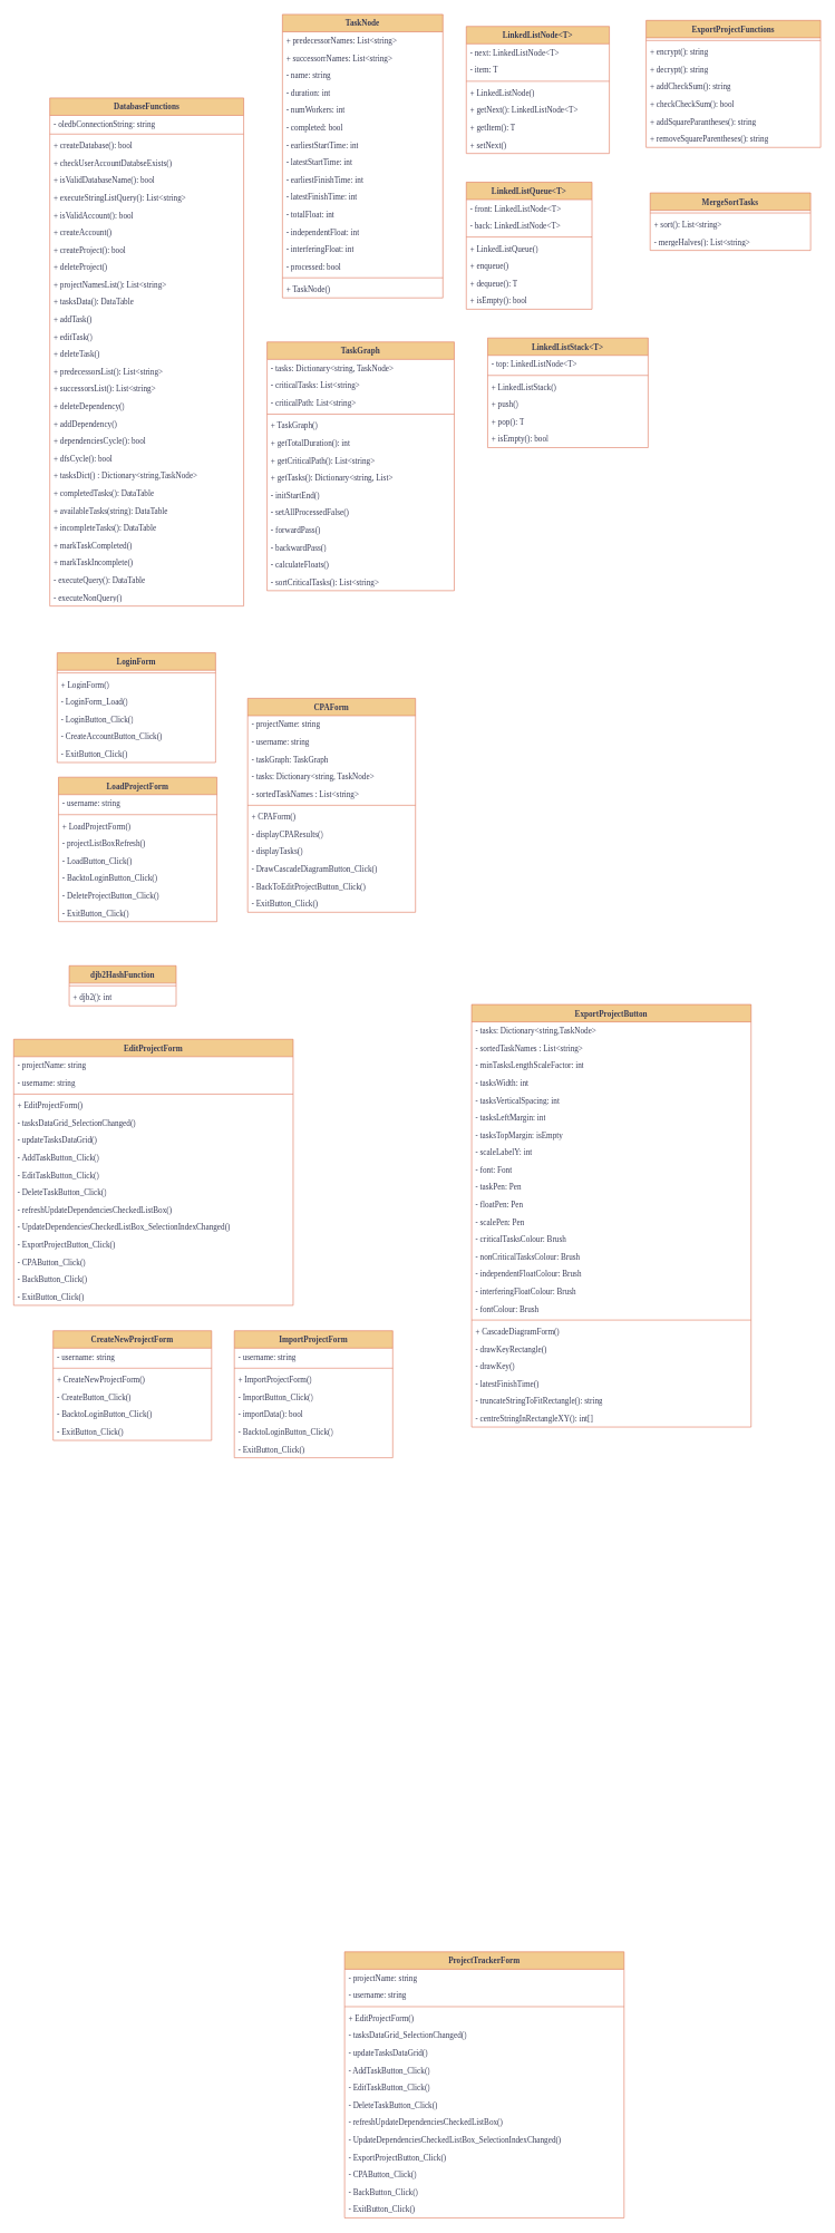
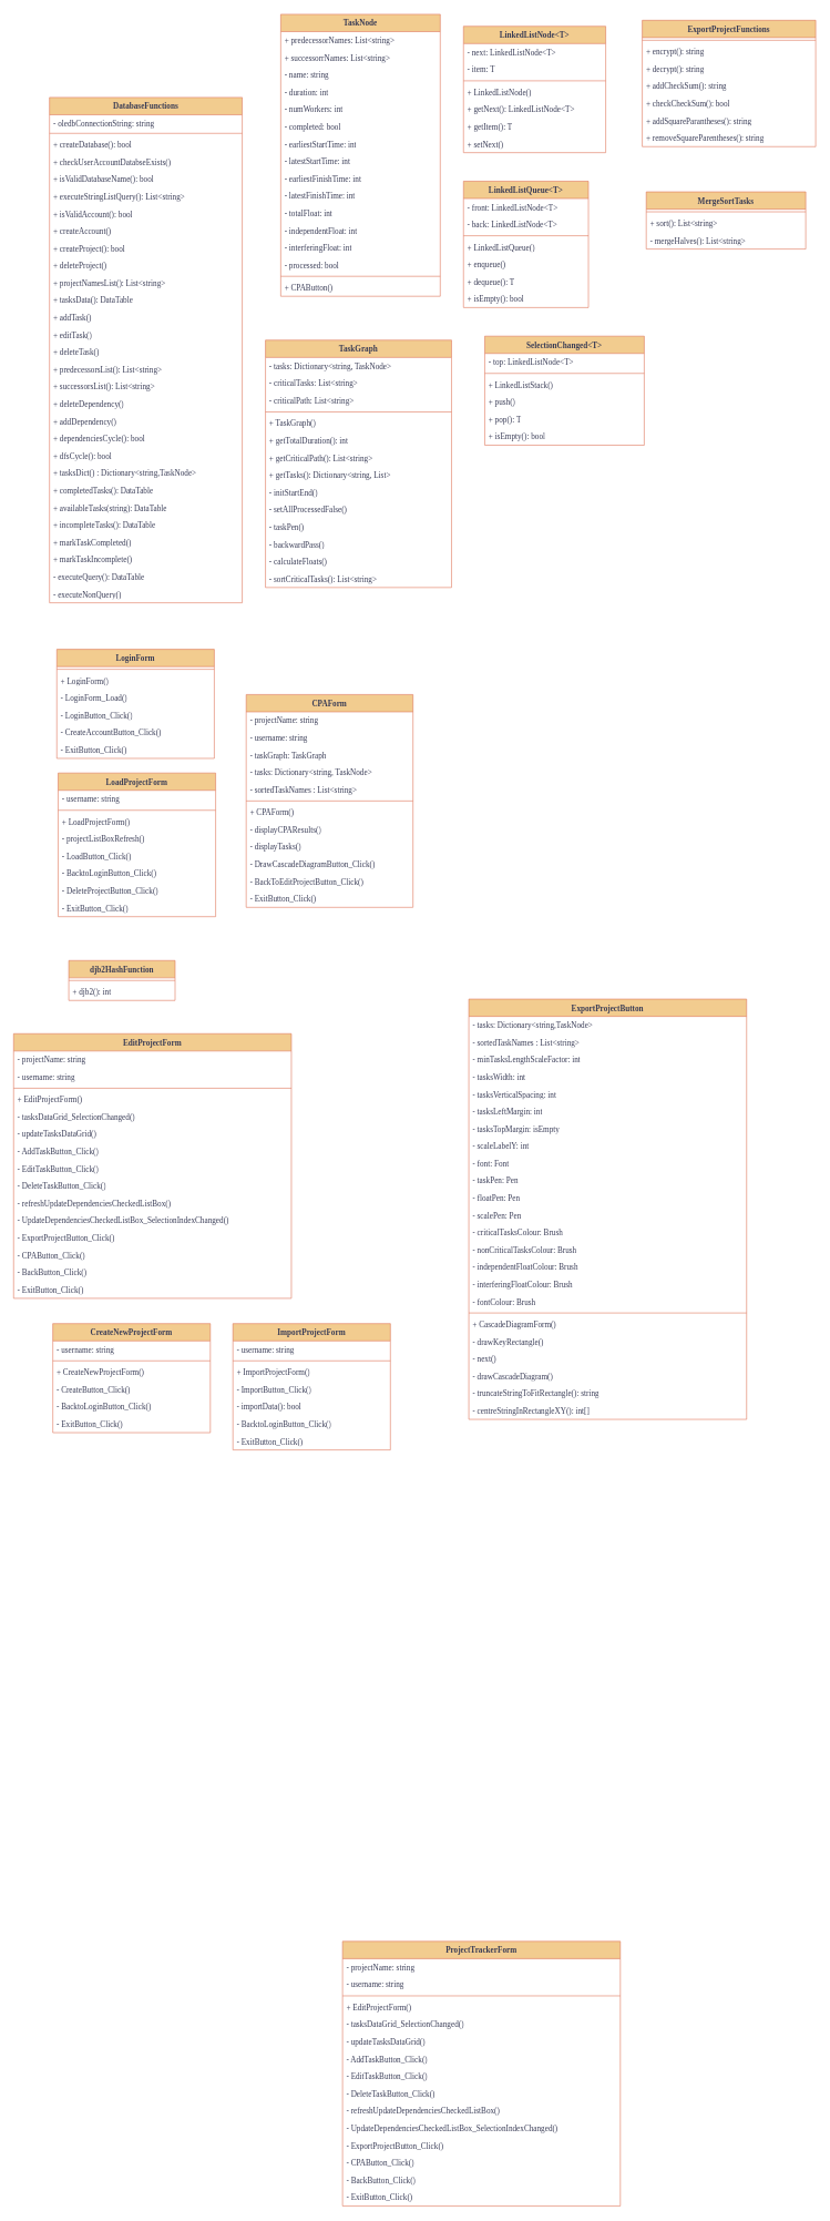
- <mxCell id="66" value="+ TaskNode()" style="text;strokeColor=none;fillColor=none;align=left;verticalAlign=top;spacingLeft=4;spacingRight=4;overflow=hidden;rotatable=0;points=[[0,0.5],[1,0.5]];portConstraint=eastwest;whiteSpace=wrap;html=1;fontColor=#393C56;fontFamily=Verdana;labelBackgroundColor=none;" parent="50" vertex="1"><mxGeometry y="398" width="240" height="26" as="geometry" /></mxCell>
+ <mxCell id="66" value="+ CPAButton()" style="text;strokeColor=none;fillColor=none;align=left;verticalAlign=top;spacingLeft=4;spacingRight=4;overflow=hidden;rotatable=0;points=[[0,0.5],[1,0.5]];portConstraint=eastwest;whiteSpace=wrap;html=1;fontColor=#393C56;fontFamily=Verdana;labelBackgroundColor=none;" parent="50" vertex="1"><mxGeometry y="398" width="240" height="26" as="geometry" /></mxCell>
- <mxCell id="135" value="LinkedListStack&amp;lt;T&amp;gt;" style="swimlane;fontStyle=1;align=center;verticalAlign=top;childLayout=stackLayout;horizontal=1;startSize=26;horizontalStack=0;resizeParent=1;resizeParentMax=0;resizeLast=0;collapsible=1;marginBottom=0;whiteSpace=wrap;html=1;strokeColor=#E07A5F;fontColor=#393C56;fillColor=#F2CC8F;fontFamily=Verdana;labelBackgroundColor=none;" vertex="1" parent="1"><mxGeometry x="729" y="504" width="240" height="164" as="geometry" /></mxCell>
+ <mxCell id="135" value="SelectionChanged&amp;lt;T&amp;gt;" style="swimlane;fontStyle=1;align=center;verticalAlign=top;childLayout=stackLayout;horizontal=1;startSize=26;horizontalStack=0;resizeParent=1;resizeParentMax=0;resizeLast=0;collapsible=1;marginBottom=0;whiteSpace=wrap;html=1;strokeColor=#E07A5F;fontColor=#393C56;fillColor=#F2CC8F;fontFamily=Verdana;labelBackgroundColor=none;" vertex="1" parent="1"><mxGeometry x="729" y="504" width="240" height="164" as="geometry" /></mxCell>
- <mxCell id="46" value="- forwardPass()" style="text;strokeColor=none;fillColor=none;align=left;verticalAlign=top;spacingLeft=4;spacingRight=4;overflow=hidden;rotatable=0;points=[[0,0.5],[1,0.5]];portConstraint=eastwest;whiteSpace=wrap;html=1;fontColor=#393C56;fontFamily=Verdana;labelBackgroundColor=none;" parent="35" vertex="1"><mxGeometry y="268" width="280" height="26" as="geometry" /></mxCell>
+ <mxCell id="46" value="- taskPen()" style="text;strokeColor=none;fillColor=none;align=left;verticalAlign=top;spacingLeft=4;spacingRight=4;overflow=hidden;rotatable=0;points=[[0,0.5],[1,0.5]];portConstraint=eastwest;whiteSpace=wrap;html=1;fontColor=#393C56;fontFamily=Verdana;labelBackgroundColor=none;" parent="35" vertex="1"><mxGeometry y="268" width="280" height="26" as="geometry" /></mxCell>
- <mxCell id="183" value="- drawKey()" style="text;strokeColor=none;fillColor=none;align=left;verticalAlign=top;spacingLeft=4;spacingRight=4;overflow=hidden;rotatable=0;points=[[0,0.5],[1,0.5]];portConstraint=eastwest;whiteSpace=wrap;html=1;labelBackgroundColor=none;fontColor=#393C56;fontFamily=Verdana;" vertex="1" parent="162"><mxGeometry y="528" width="418" height="26" as="geometry" /></mxCell>
+ <mxCell id="183" value="- next()" style="text;strokeColor=none;fillColor=none;align=left;verticalAlign=top;spacingLeft=4;spacingRight=4;overflow=hidden;rotatable=0;points=[[0,0.5],[1,0.5]];portConstraint=eastwest;whiteSpace=wrap;html=1;labelBackgroundColor=none;fontColor=#393C56;fontFamily=Verdana;" vertex="1" parent="162"><mxGeometry y="528" width="418" height="26" as="geometry" /></mxCell>
- <mxCell id="184" value="- latestFinishTime()" style="text;strokeColor=none;fillColor=none;align=left;verticalAlign=top;spacingLeft=4;spacingRight=4;overflow=hidden;rotatable=0;points=[[0,0.5],[1,0.5]];portConstraint=eastwest;whiteSpace=wrap;html=1;labelBackgroundColor=none;fontColor=#393C56;fontFamily=Verdana;" vertex="1" parent="162"><mxGeometry y="554" width="418" height="26" as="geometry" /></mxCell>
+ <mxCell id="184" value="- drawCascadeDiagram()" style="text;strokeColor=none;fillColor=none;align=left;verticalAlign=top;spacingLeft=4;spacingRight=4;overflow=hidden;rotatable=0;points=[[0,0.5],[1,0.5]];portConstraint=eastwest;whiteSpace=wrap;html=1;labelBackgroundColor=none;fontColor=#393C56;fontFamily=Verdana;" vertex="1" parent="162"><mxGeometry y="554" width="418" height="26" as="geometry" /></mxCell>
